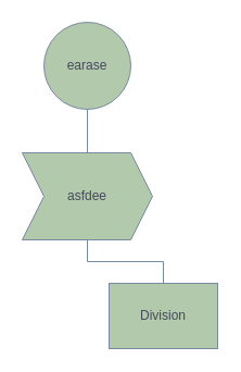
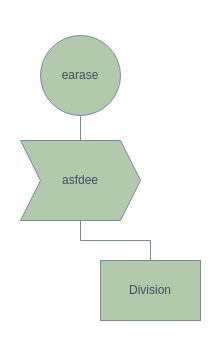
- <mxCell id="2" value="earase" style="ellipse;whiteSpace=wrap;html=1;aspect=fixed;labelBackgroundColor=none;fillColor=#B2C9AB;strokeColor=#788AA3;fontColor=#46495D;" parent="1" vertex="1"><mxGeometry x="40" y="20" width="80" height="80" as="geometry" /></mxCell>
+ <mxCell id="2" value="earase" style="ellipse;whiteSpace=wrap;html=1;aspect=fixed;labelBackgroundColor=none;fillColor=#B2C9AB;strokeColor=#788AA3;fontColor=#46495D;" parent="1" vertex="1"><mxGeometry x="40" y="35" width="80" height="80" as="geometry" /></mxCell>
